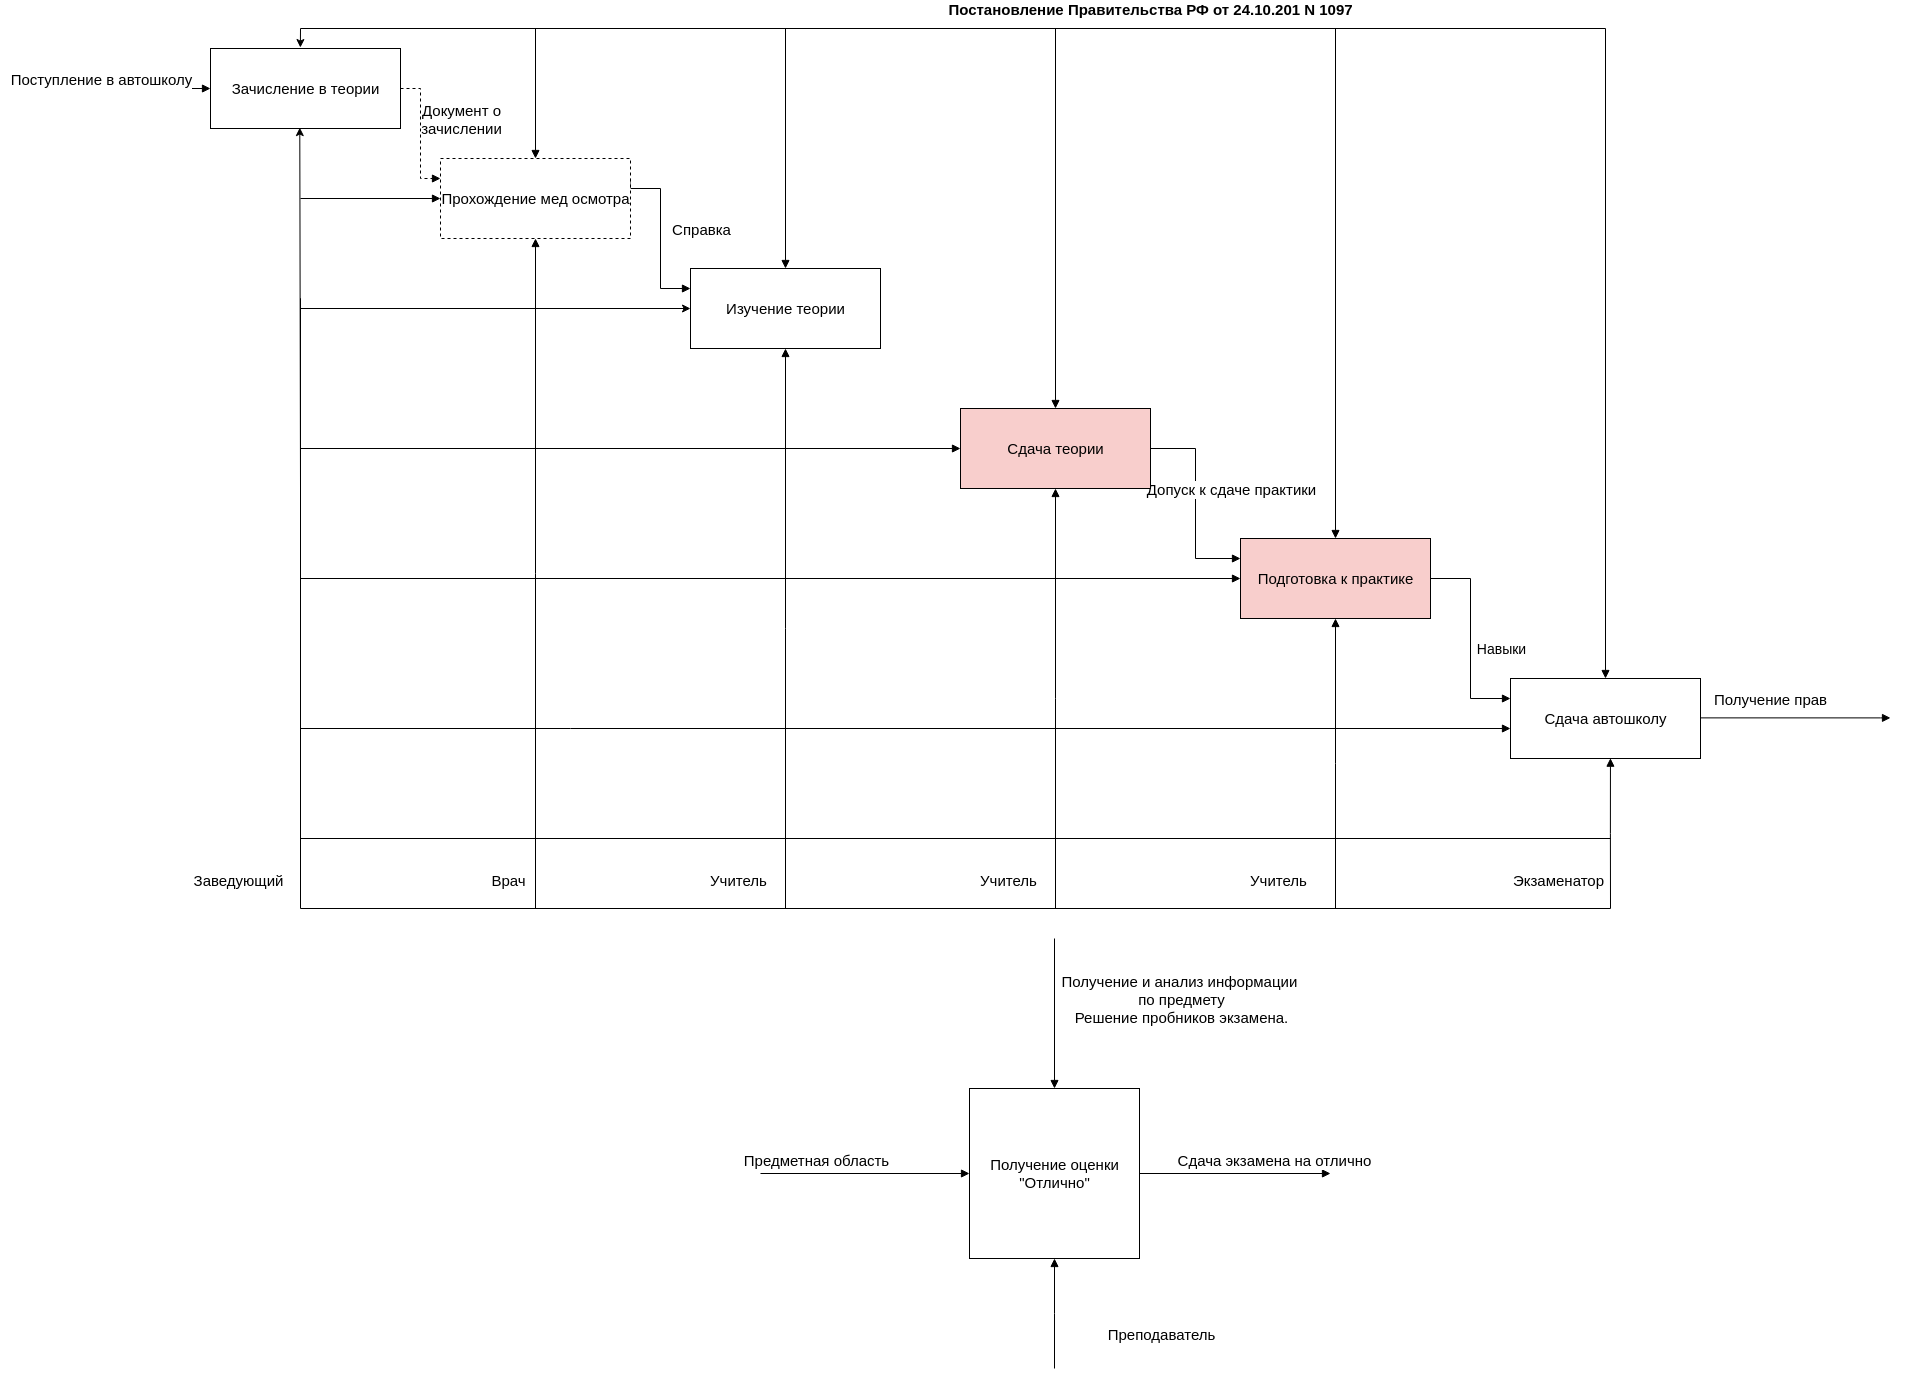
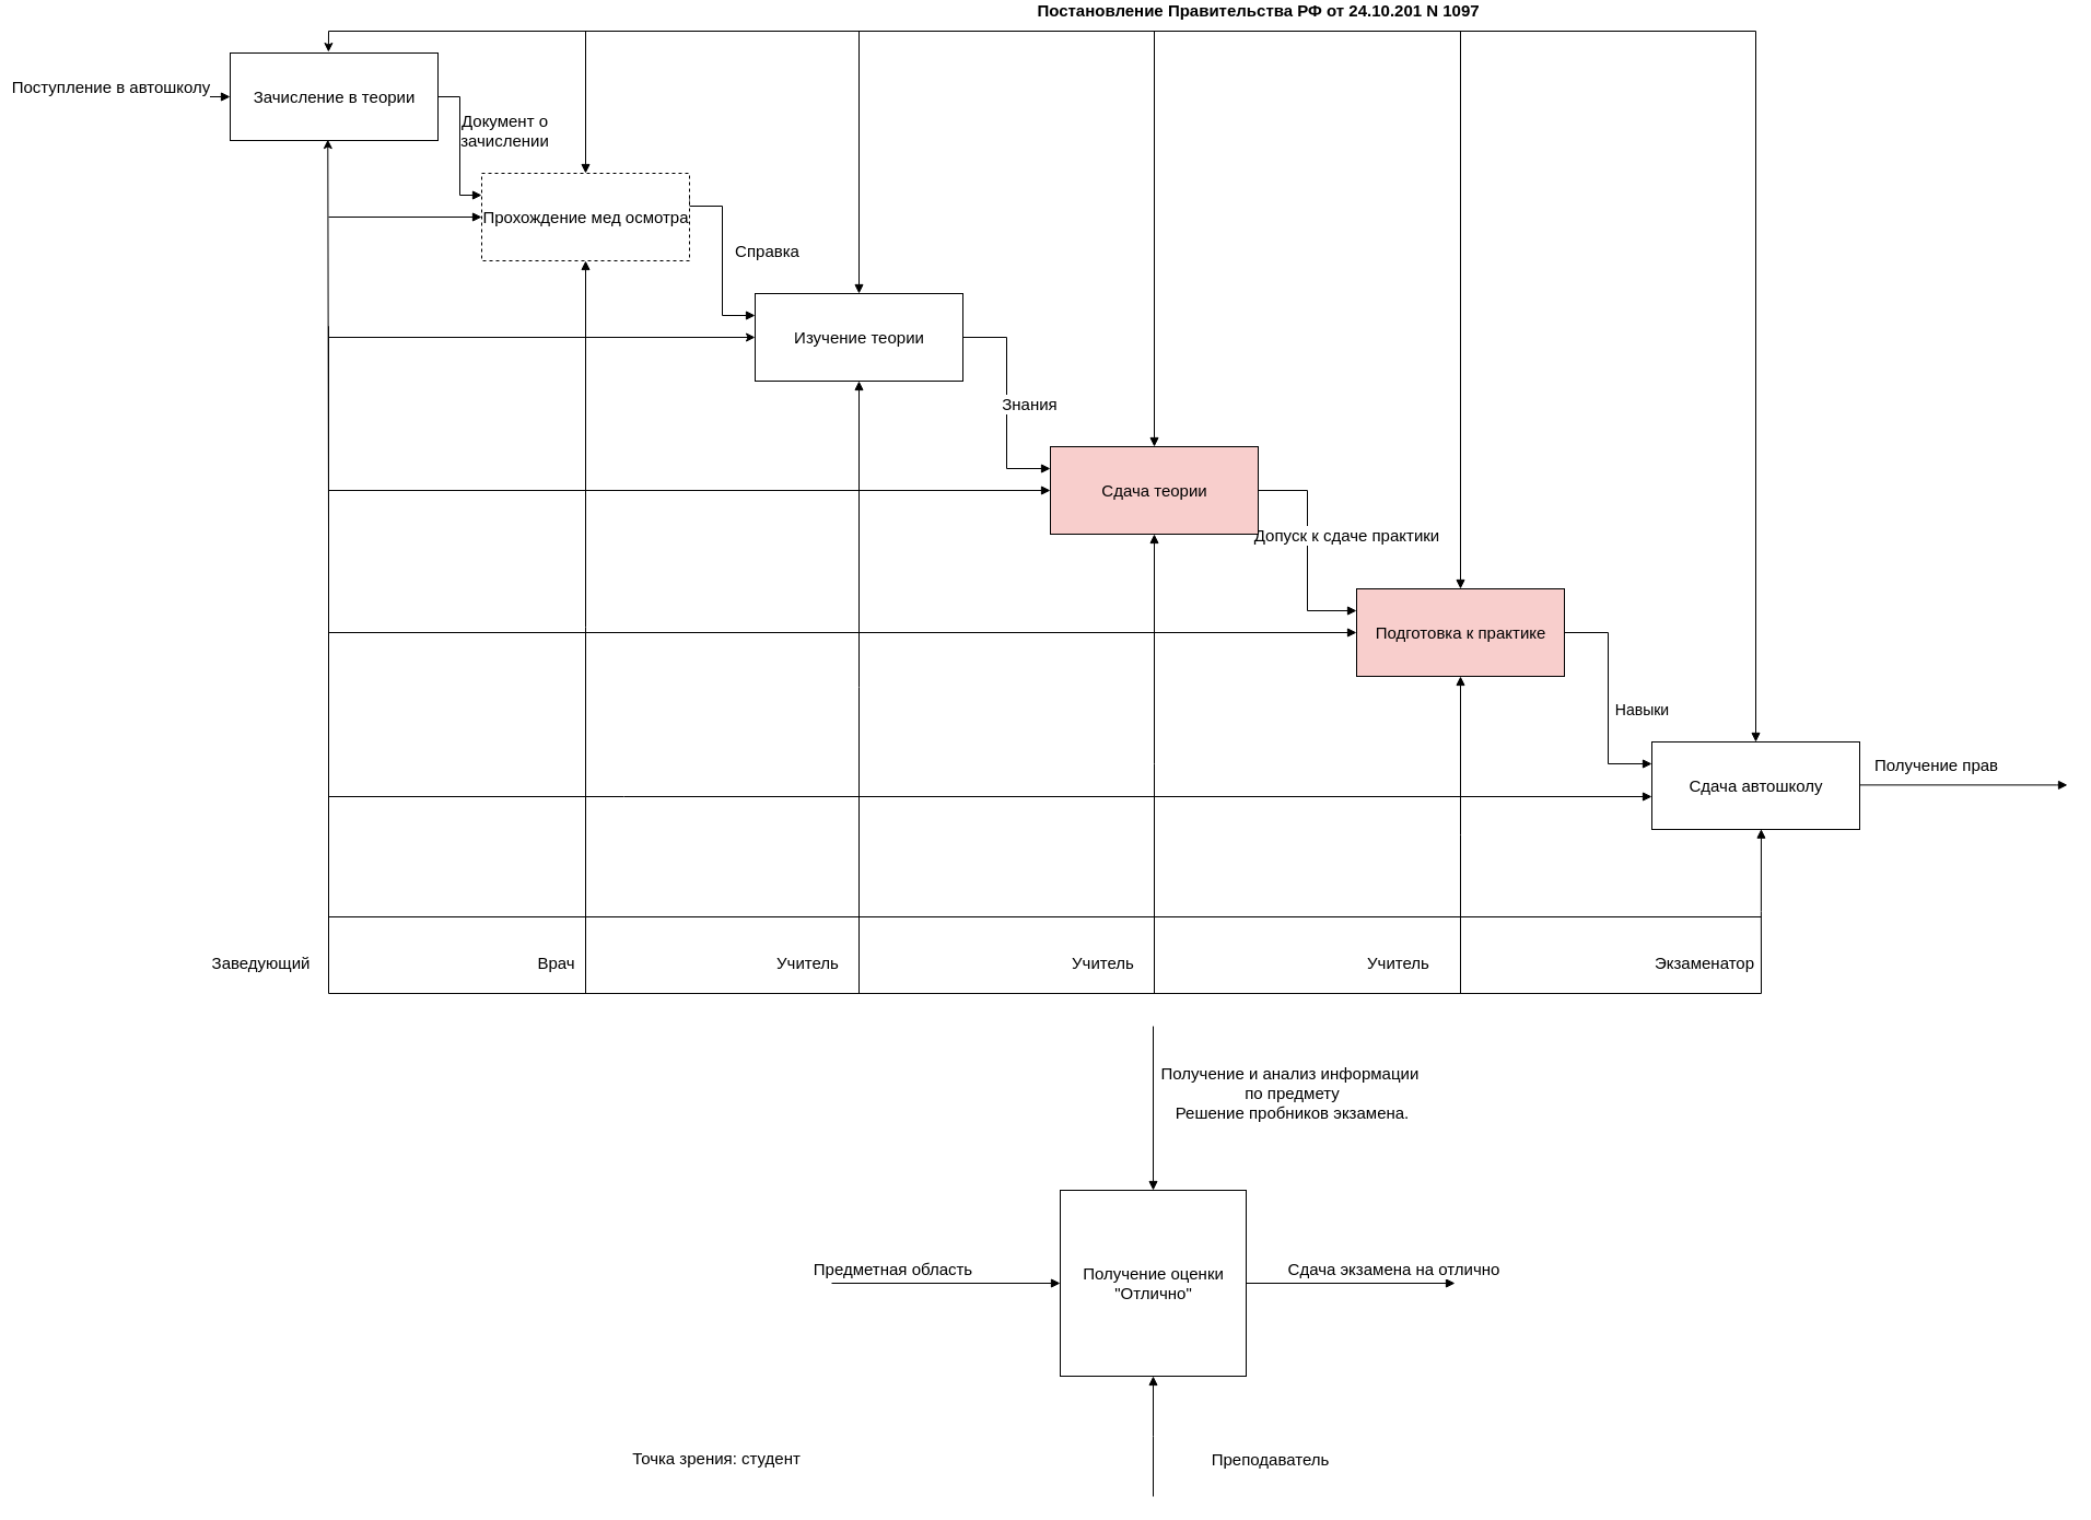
- <mxCell id="46" style="edgeStyle=orthogonalEdgeStyle;rounded=0;orthogonalLoop=1;jettySize=auto;html=1;exitX=1;exitY=0.5;exitDx=0;exitDy=0;entryX=0;entryY=0.25;entryDx=0;entryDy=0;startArrow=none;startFill=0;endArrow=block;endFill=1;dashed=1;" edge="1" parent="1" source="48" target="45"><mxGeometry relative="1" as="geometry" /></mxCell>
+ <mxCell id="46" style="edgeStyle=orthogonalEdgeStyle;rounded=0;orthogonalLoop=1;jettySize=auto;html=1;exitX=1;exitY=0.5;exitDx=0;exitDy=0;entryX=0;entryY=0.25;entryDx=0;entryDy=0;startArrow=none;startFill=0;endArrow=block;endFill=1;" edge="1" parent="1" source="48" target="45"><mxGeometry relative="1" as="geometry" /></mxCell>
+ <mxCell id="16" style="edgeStyle=orthogonalEdgeStyle;rounded=0;orthogonalLoop=1;jettySize=auto;html=1;exitX=1;exitY=0.5;exitDx=0;exitDy=0;entryX=0;entryY=0.25;entryDx=0;entryDy=0;startArrow=none;startFill=0;endArrow=block;endFill=1;" edge="1" parent="1" source="19" target="25"><mxGeometry relative="1" as="geometry" /></mxCell>
+ <mxCell id="17" value="Знания" style="edgeLabel;html=1;align=center;verticalAlign=middle;resizable=0;points=[];fontSize=15;" vertex="1" connectable="0" parent="16"><mxGeometry x="-0.1" y="-1" relative="1" as="geometry"><mxPoint x="21" y="10" as="offset" /></mxGeometry></mxCell>
+ <mxCell id="11" value="Точка зрения: студент" style="text;html=1;strokeColor=none;fillColor=none;align=center;verticalAlign=middle;whiteSpace=wrap;rounded=0;fontSize=15;" vertex="1" parent="1"><mxGeometry x="470" y="1310" width="370" height="30" as="geometry" /></mxCell>
